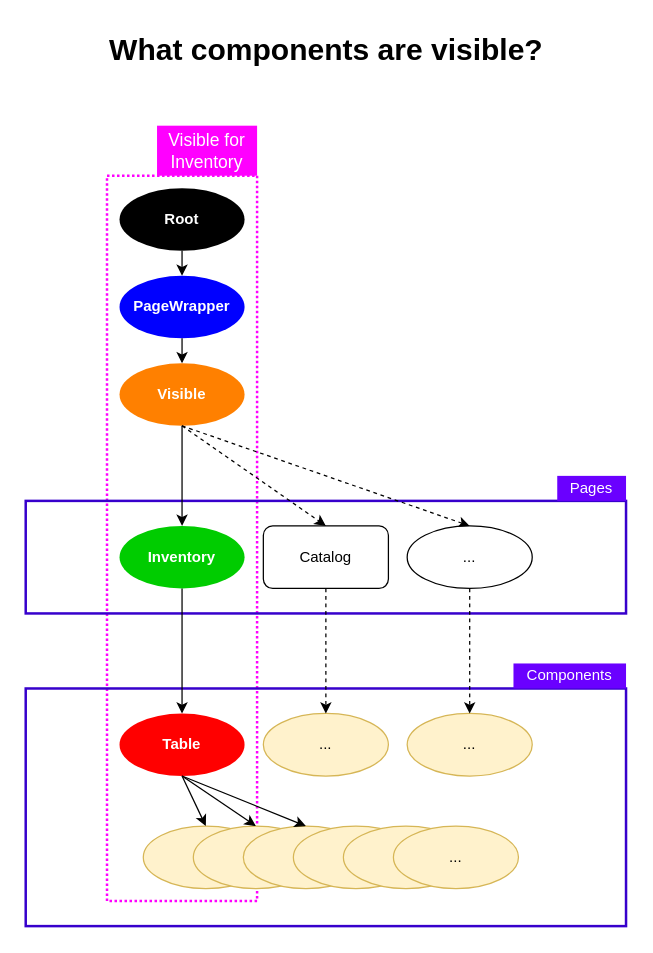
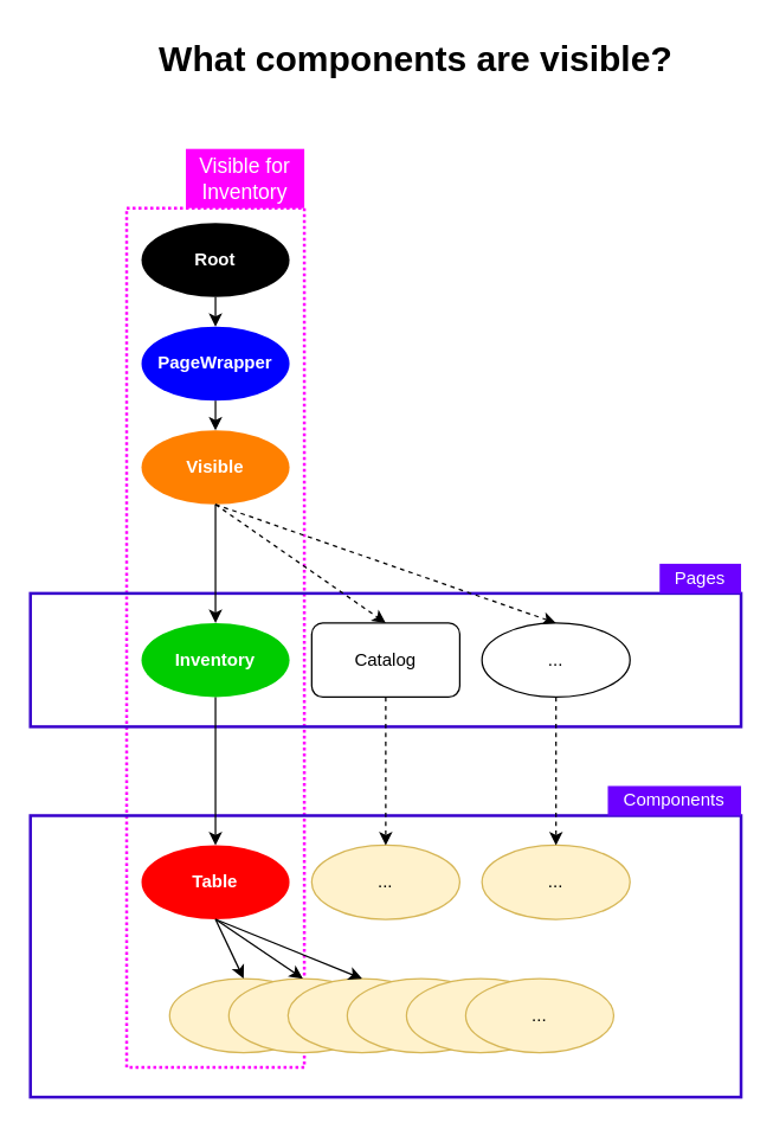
- <mxCell id="5" value="&lt;font color=&quot;#000000&quot;&gt;What components are visible?&lt;/font&gt;" style="text;strokeColor=none;fillColor=none;html=1;fontSize=24;fontStyle=1;verticalAlign=middle;align=center;fontColor=#FFFFFF;" parent="1" vertex="1"><mxGeometry x="70" y="20" width="380" height="40" as="geometry" /></mxCell>
+ <mxCell id="5" value="&lt;font color=&quot;#000000&quot;&gt;What components are visible?&lt;/font&gt;" style="text;strokeColor=none;fillColor=none;html=1;fontSize=24;fontStyle=1;verticalAlign=middle;align=center;fontColor=#FFFFFF;" parent="1" vertex="1"><mxGeometry x="90" y="20" width="380" height="40" as="geometry" /></mxCell>
